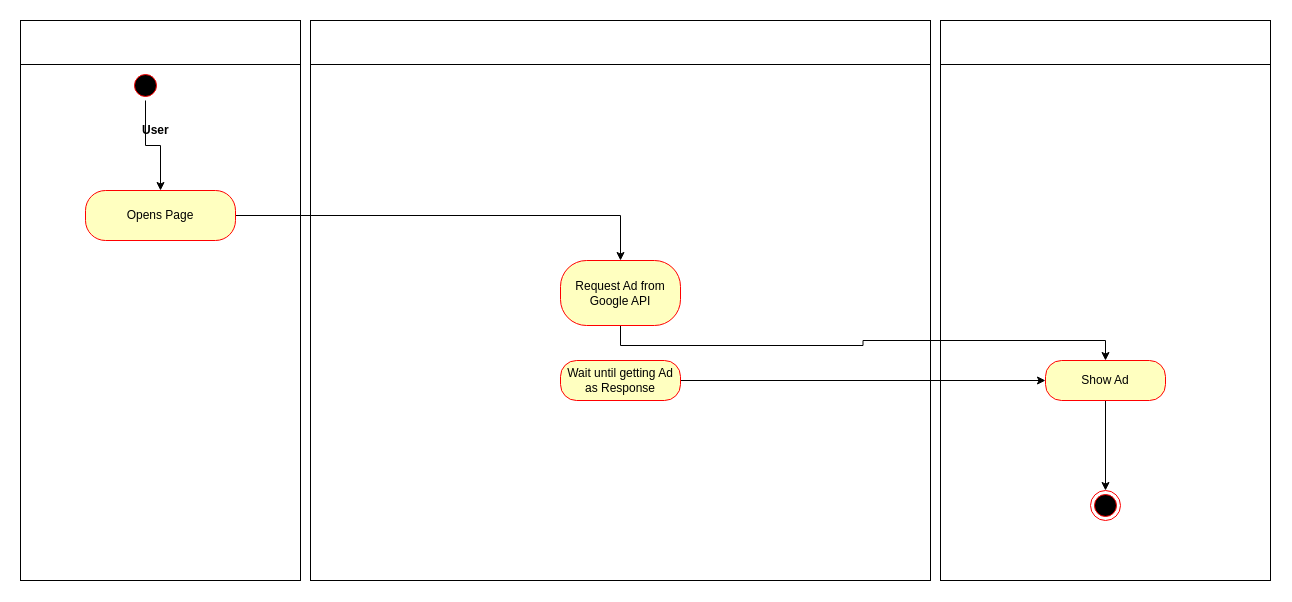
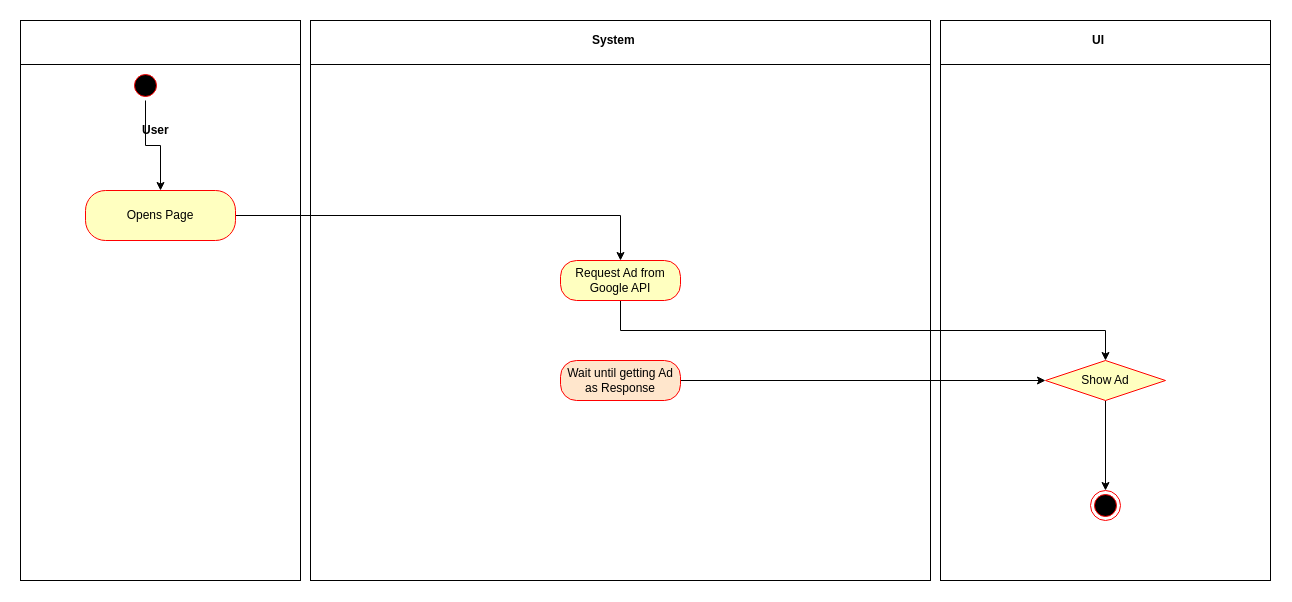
+ <mxCell id="6" value="&lt;b&gt;System&lt;/b&gt;" style="text;html=1;resizable=0;points=[];autosize=1;align=left;verticalAlign=top;spacingTop=-4;" parent="1" vertex="1"><mxGeometry x="590" y="30" width="60" height="20" as="geometry" /></mxCell>
+ <mxCell id="23" value="&lt;b&gt;UI&lt;/b&gt;" style="text;html=1;resizable=0;points=[];autosize=1;align=left;verticalAlign=top;spacingTop=-4;" parent="1" vertex="1"><mxGeometry x="1090" y="30" width="30" height="20" as="geometry" /></mxCell>
- <mxCell id="22" value="Request Ad from Google API" style="rounded=1;whiteSpace=wrap;html=1;arcSize=40;fontColor=#000000;fillColor=#ffffc0;strokeColor=#ff0000;" parent="1" vertex="1"><mxGeometry x="560" y="260" width="120" height="65" as="geometry" /></mxCell>
+ <mxCell id="22" value="Request Ad from Google API" style="rounded=1;whiteSpace=wrap;html=1;arcSize=40;fontColor=#000000;fillColor=#ffffc0;strokeColor=#ff0000;" parent="1" vertex="1"><mxGeometry x="560" y="260" width="120" height="40" as="geometry" /></mxCell>
- <mxCell id="27" value="Wait until getting Ad as Response" style="rounded=1;whiteSpace=wrap;html=1;arcSize=40;fontColor=#000000;fillColor=#ffffc0;strokeColor=#ff0000;" vertex="1" parent="1"><mxGeometry x="560" y="360" width="120" height="40" as="geometry" /></mxCell>
+ <mxCell id="27" value="Wait until getting Ad as Response" style="rounded=1;whiteSpace=wrap;html=1;arcSize=40;fontColor=#000000;fillColor=#ffe6cc;strokeColor=#ff0000;" vertex="1" parent="1"><mxGeometry x="560" y="360" width="120" height="40" as="geometry" /></mxCell>
- <mxCell id="25" value="Show Ad" style="rounded=1;whiteSpace=wrap;html=1;arcSize=40;fontColor=#000000;fillColor=#ffffc0;strokeColor=#ff0000;" parent="1" vertex="1"><mxGeometry x="1045" y="360" width="120" height="40" as="geometry" /></mxCell>
+ <mxCell id="25" value="Show Ad" style="rhombus;whiteSpace=wrap;html=1;arcSize=40;fontColor=#000000;fillColor=#ffffc0;strokeColor=#ff0000;" parent="1" vertex="1"><mxGeometry x="1045" y="360" width="120" height="40" as="geometry" /></mxCell>
